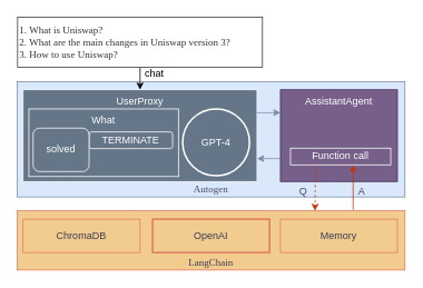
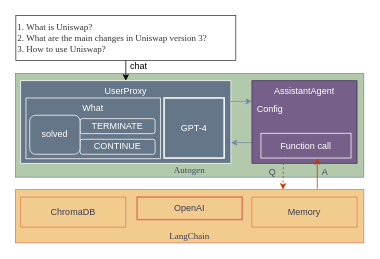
+ <mxCell id="18" value="Config" style="text;html=1;align=left;verticalAlign=middle;resizable=0;points=[];autosize=1;strokeColor=none;fillColor=#76608a;fontColor=#ffffff;" parent="1" vertex="1"><mxGeometry x="340" y="131.5" width="53" height="26" as="geometry" /></mxCell>
- <mxCell id="16" value="GPT-4" style="ellipse;whiteSpace=wrap;html=1;aspect=fixed;fillColor=#647687;fontColor=#FFFFFF;strokeColor=#FFFFFF;strokeWidth=2;" parent="1" vertex="1"><mxGeometry x="218" y="130" width="80" height="80" as="geometry" /></mxCell>
+ <mxCell id="16" value="GPT-4" style="whiteSpace=wrap;html=1;aspect=fixed;fillColor=#647687;fontColor=#FFFFFF;strokeColor=#FFFFFF;strokeWidth=2;" parent="1" vertex="1"><mxGeometry x="218" y="130" width="80" height="80" as="geometry" /></mxCell>
- <mxCell id="21" value="Function call" style="rounded=0;whiteSpace=wrap;html=1;labelBackgroundColor=none;fillColor=#76608a;strokeColor=#FFFFFF;fontColor=#ffffff;" parent="1" vertex="1"><mxGeometry x="347" y="177" width="120" height="20" as="geometry" /></mxCell>
+ <mxCell id="21" value="Function call" style="rounded=0;whiteSpace=wrap;html=1;labelBackgroundColor=none;fillColor=#76608a;strokeColor=#FFFFFF;fontColor=#ffffff;" parent="1" vertex="1"><mxGeometry x="347" y="177" width="120" height="33" as="geometry" /></mxCell>
+ <mxCell id="11" value="CONTINUE" style="rounded=1;whiteSpace=wrap;html=1;labelBackgroundColor=none;fillColor=#647687;strokeColor=#FFFFFF;fontColor=#FFFFFF;" parent="1" vertex="1"><mxGeometry x="106" y="185" width="100" height="20" as="geometry" /></mxCell>
- <mxCell id="2" value="Autogen" style="rounded=0;whiteSpace=wrap;html=1;verticalAlign=bottom;labelBackgroundColor=none;fillColor=#dae8fc;strokeColor=#788AA3;fontColor=#46495D;fontStyle=0;fontFamily=Knewave;align=center;" parent="1" vertex="1"><mxGeometry x="20" y="97.5" width="464" height="138" as="geometry" /></mxCell>
+ <mxCell id="2" value="Autogen" style="rounded=0;whiteSpace=wrap;html=1;verticalAlign=bottom;labelBackgroundColor=none;fillColor=#B2C9AB;strokeColor=#788AA3;fontColor=#46495D;fontStyle=0;fontFamily=Knewave;align=center;" parent="1" vertex="1"><mxGeometry x="20" y="97.5" width="464" height="138" as="geometry" /></mxCell>
- <mxCell id="15" value="OpenAI" style="rounded=0;whiteSpace=wrap;html=1;labelBackgroundColor=none;fillColor=#F2CC8F;strokeColor=#E07A5F;fontColor=#393C56;strokeWidth=2;" parent="1" vertex="1"><mxGeometry x="182" y="262" width="140" height="40" as="geometry" /></mxCell>
+ <mxCell id="15" value="OpenAI" style="rounded=0;whiteSpace=wrap;html=1;labelBackgroundColor=none;fillColor=#F2CC8F;strokeColor=#E07A5F;fontColor=#393C56;strokeWidth=2;" parent="1" vertex="1"><mxGeometry x="182" y="262" width="140" height="30" as="geometry" /></mxCell>
